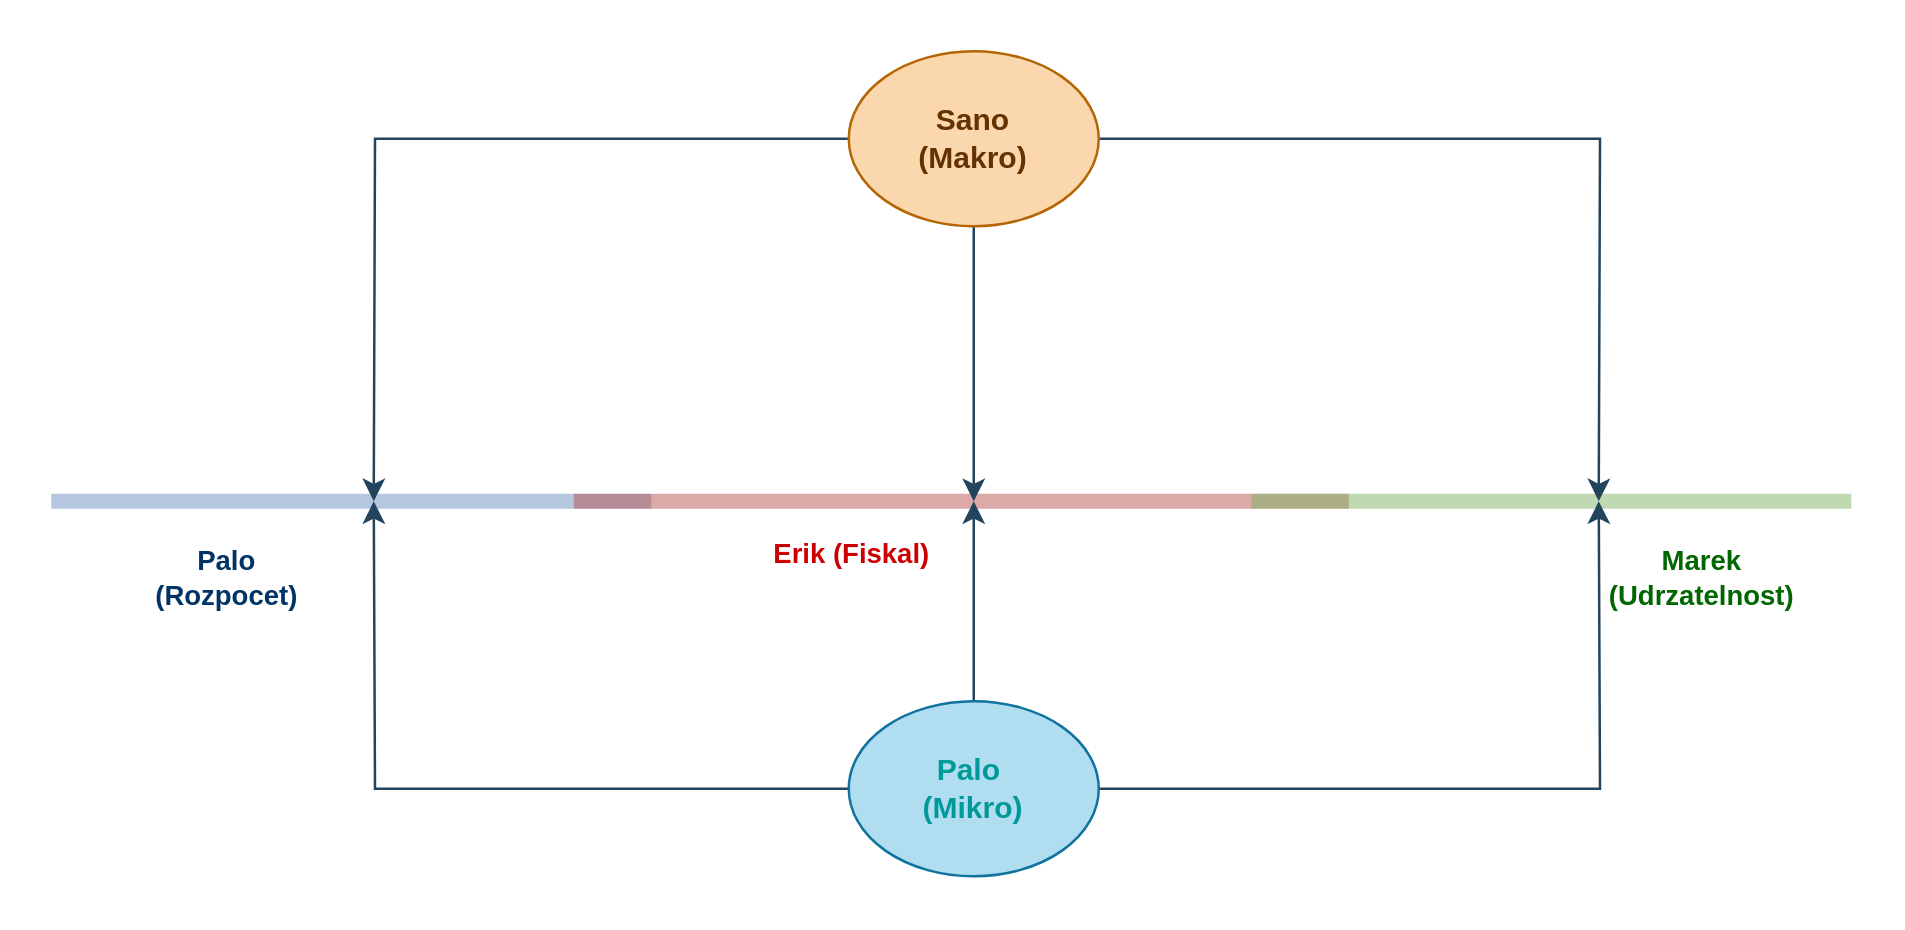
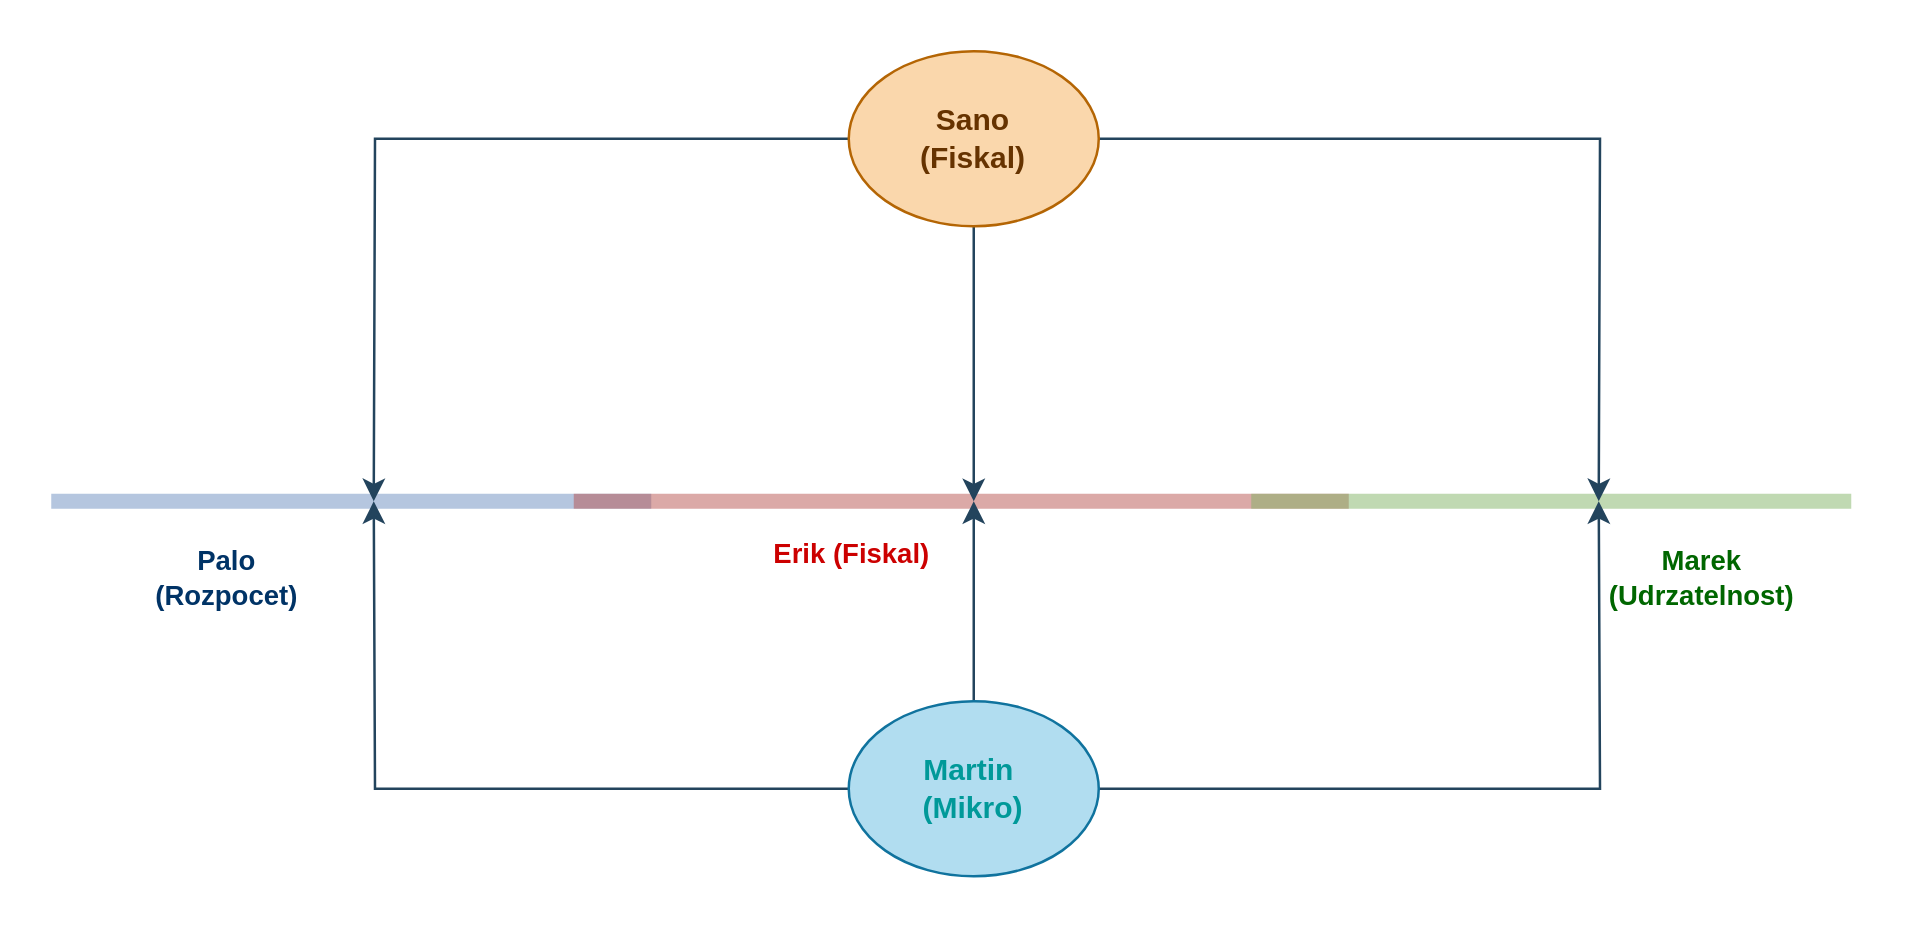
- <mxCell id="11" value="Sano&lt;br&gt;(Makro)" style="ellipse;whiteSpace=wrap;html=1;fillColor=#fad7ac;strokeColor=#b46504;fontColor=#663300;fontStyle=1" vertex="1" parent="1"><mxGeometry x="339" y="20" width="100" height="70" as="geometry" /></mxCell>
+ <mxCell id="11" value="Sano&lt;br&gt;(Fiskal)" style="ellipse;whiteSpace=wrap;html=1;fillColor=#fad7ac;strokeColor=#b46504;fontColor=#663300;fontStyle=1" vertex="1" parent="1"><mxGeometry x="339" y="20" width="100" height="70" as="geometry" /></mxCell>
- <mxCell id="15" value="Palo&amp;nbsp;&lt;br&gt;(Mikro)" style="ellipse;whiteSpace=wrap;html=1;fillColor=#b1ddf0;strokeColor=#10739e;fontColor=#009999;fontStyle=1" vertex="1" parent="1"><mxGeometry x="339" y="280" width="100" height="70" as="geometry" /></mxCell>
+ <mxCell id="15" value="Martin&amp;nbsp;&lt;br&gt;(Mikro)" style="ellipse;whiteSpace=wrap;html=1;fillColor=#b1ddf0;strokeColor=#10739e;fontColor=#009999;fontStyle=1" vertex="1" parent="1"><mxGeometry x="339" y="280" width="100" height="70" as="geometry" /></mxCell>
